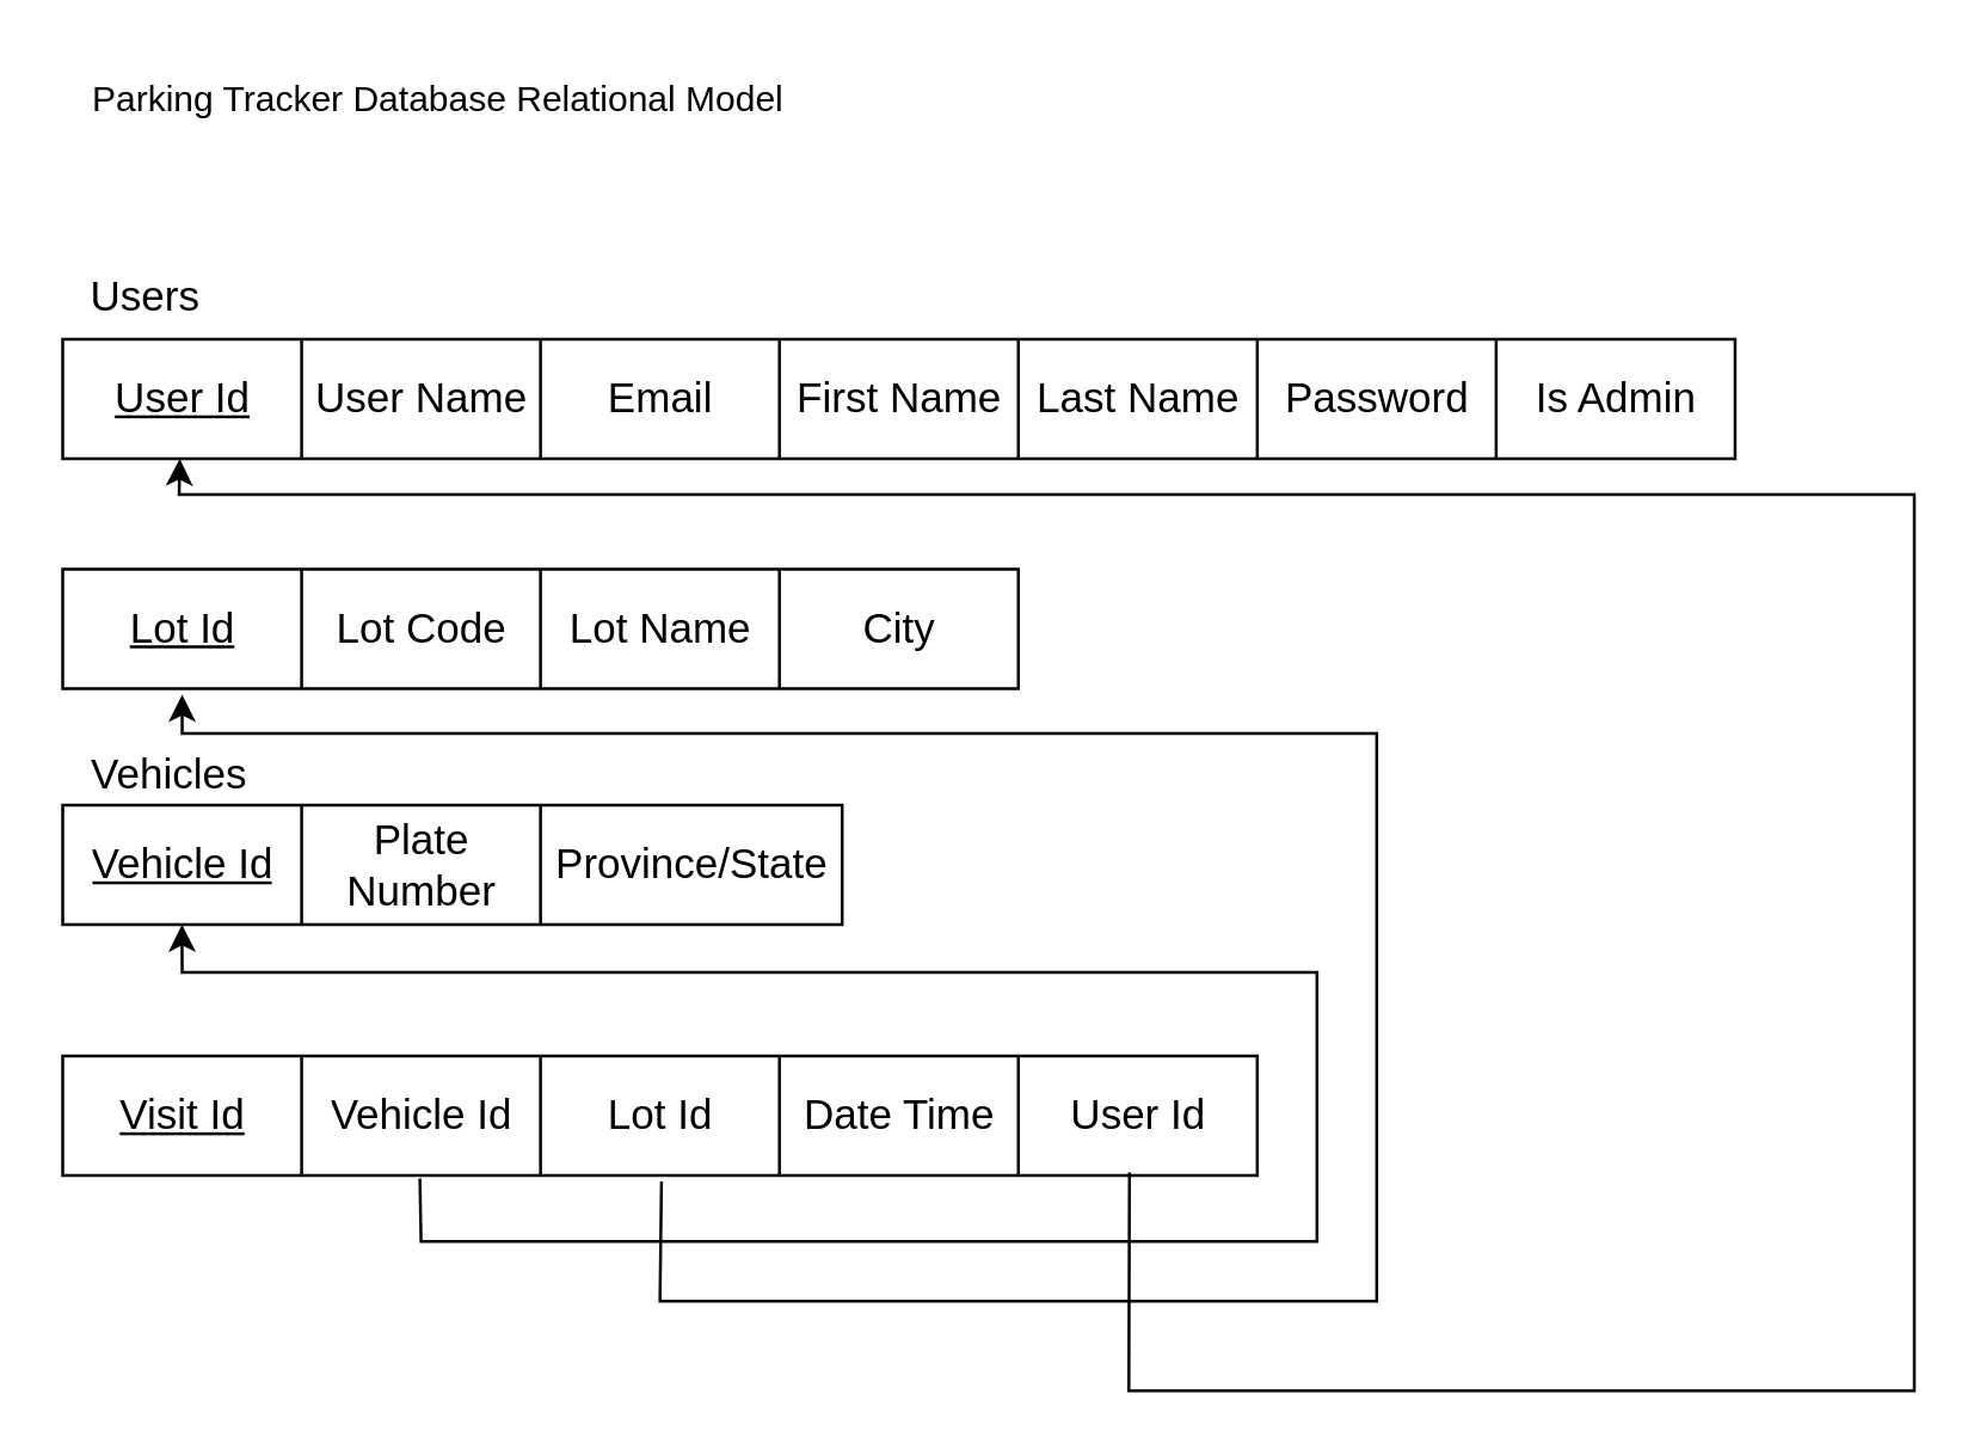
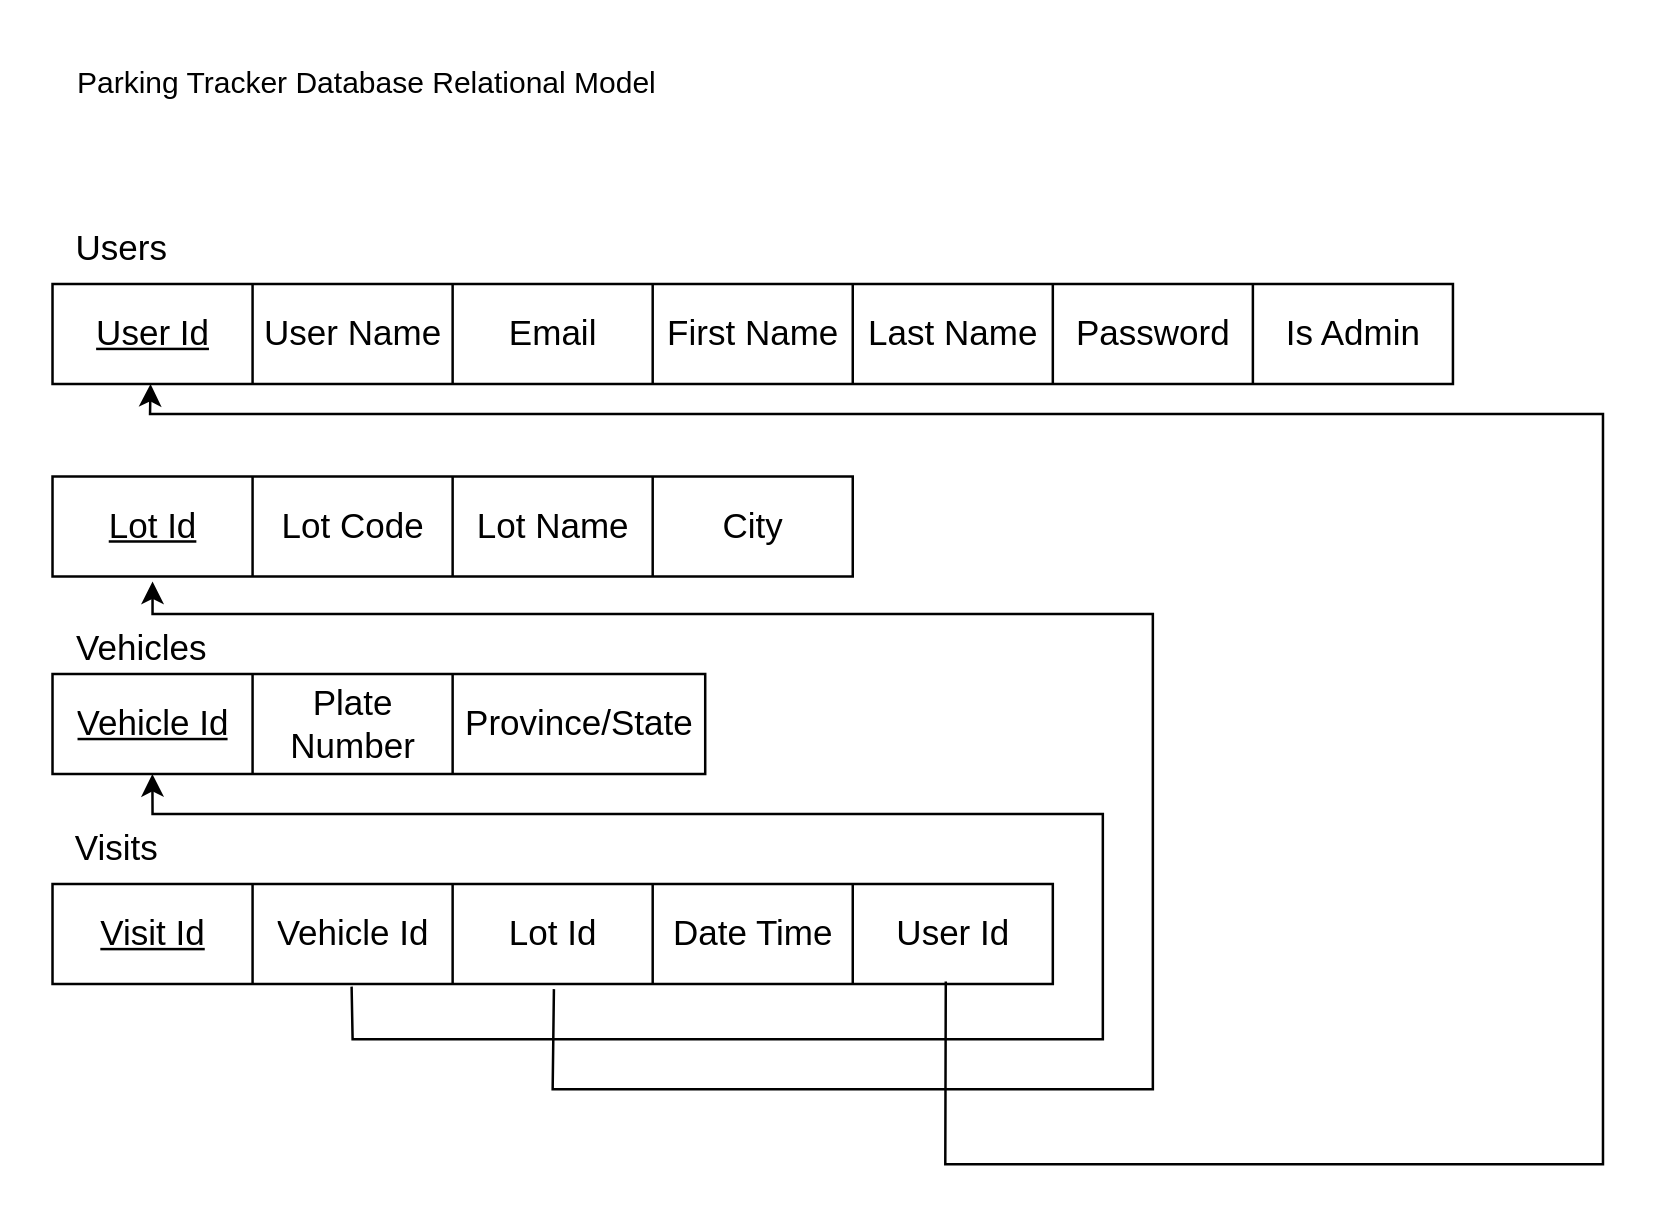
+ <mxCell id="13" value="Visits" style="text;html=1;align=center;verticalAlign=middle;resizable=0;points=[];autosize=1;strokeColor=none;fillColor=none;fontSize=14;" vertex="1" parent="1"><mxGeometry x="20" y="325" width="51" height="28" as="geometry" /></mxCell>
